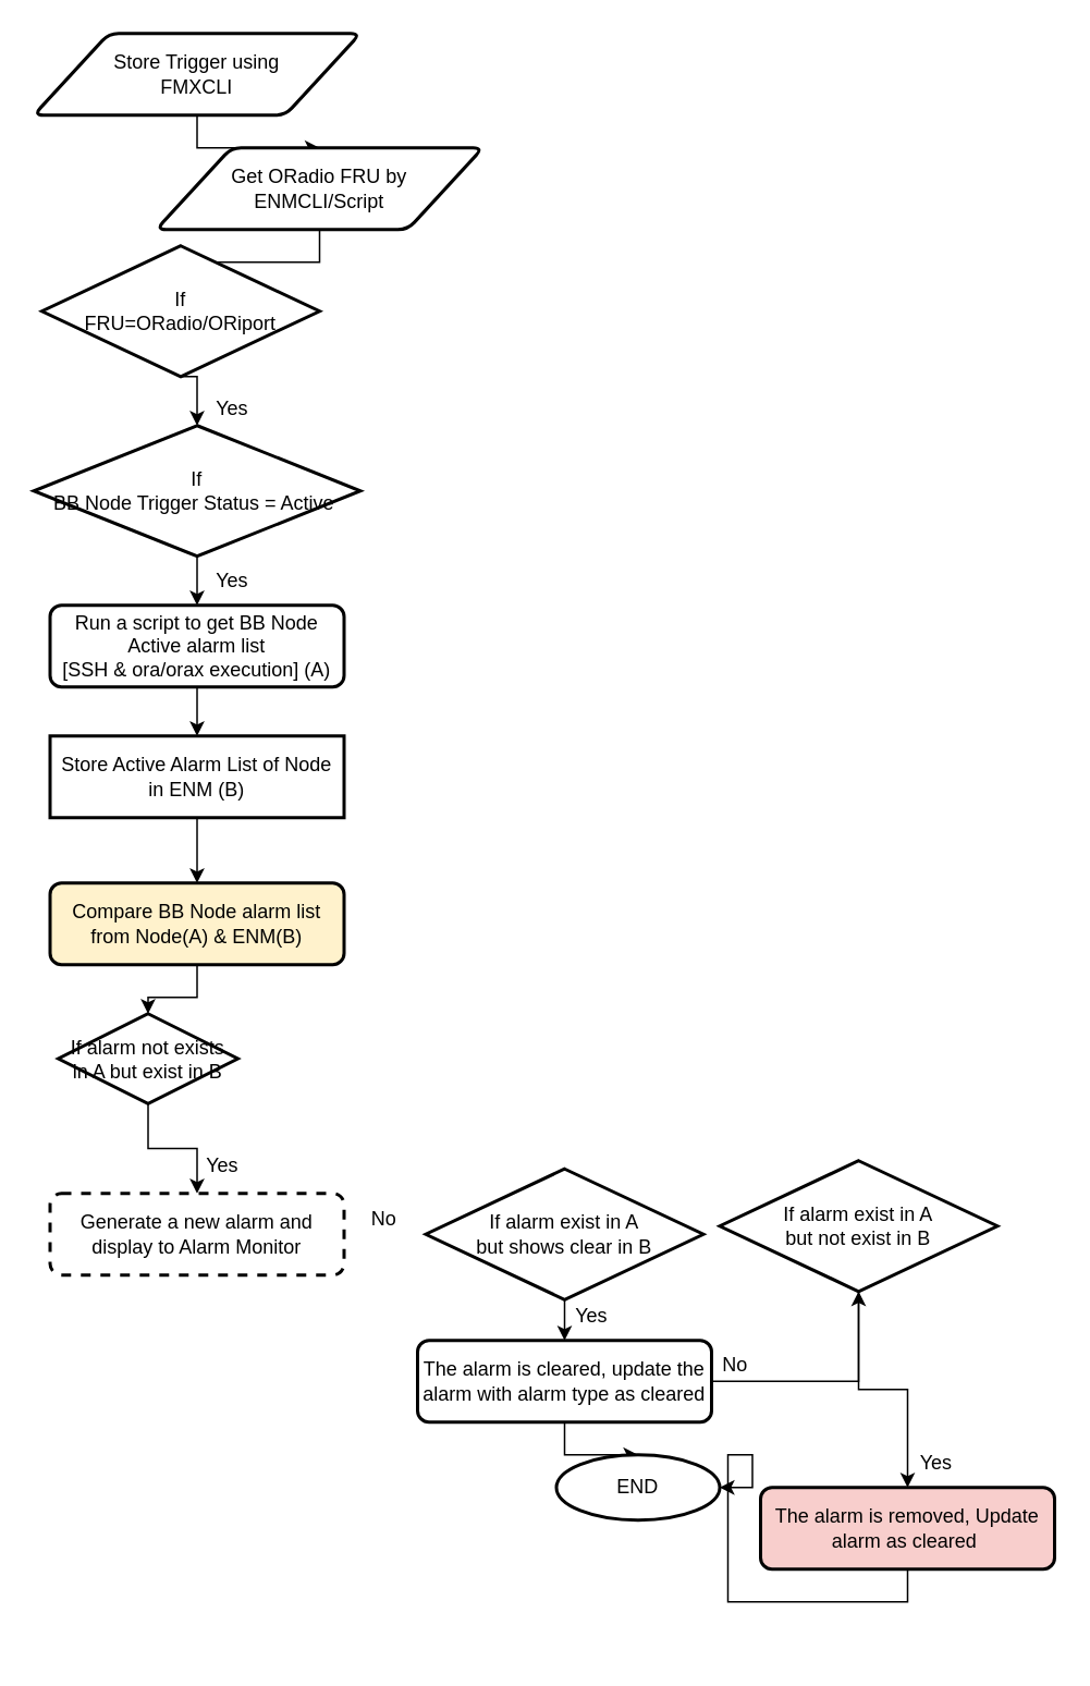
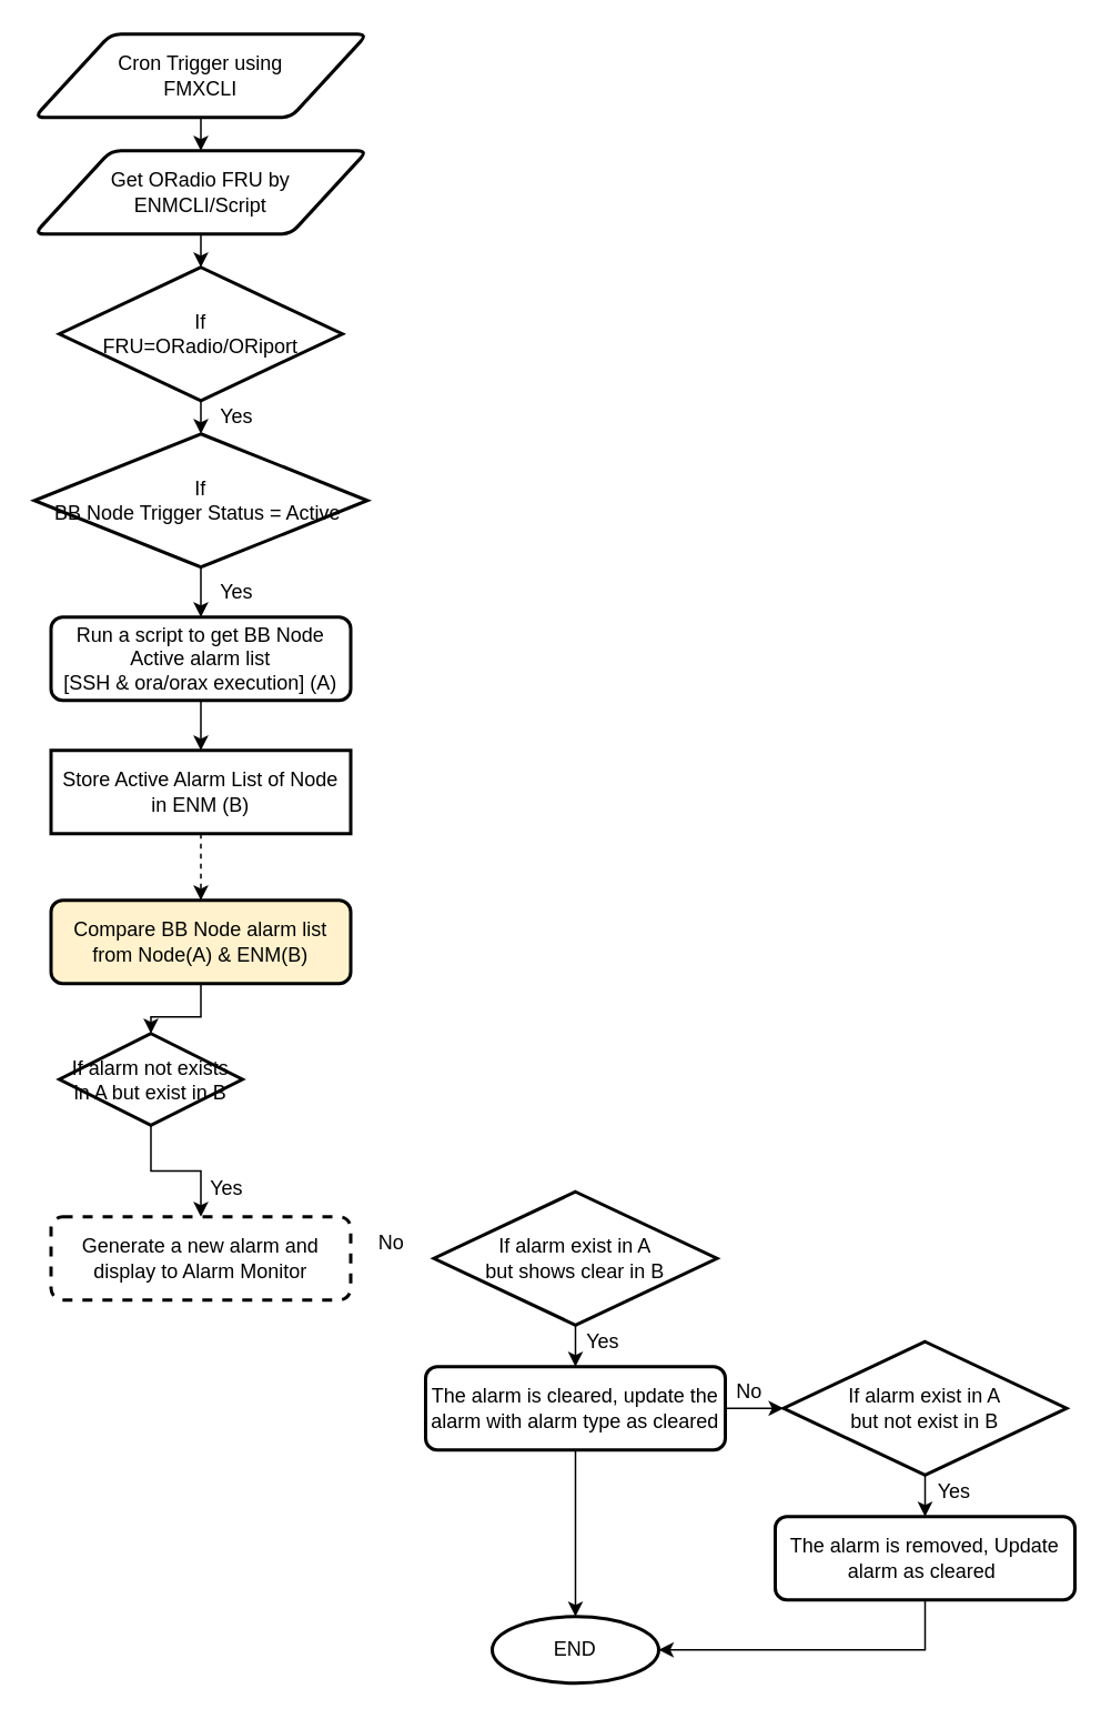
- <mxCell id="3" value="Store Trigger using &lt;br&gt;FMXCLI" style="shape=parallelogram;html=1;strokeWidth=2;perimeter=parallelogramPerimeter;whiteSpace=wrap;rounded=1;arcSize=12;size=0.23;" parent="1" vertex="1"><mxGeometry x="20" y="20" width="200" height="50" as="geometry" /></mxCell>
+ <mxCell id="3" value="Cron Trigger using &lt;br&gt;FMXCLI" style="shape=parallelogram;html=1;strokeWidth=2;perimeter=parallelogramPerimeter;whiteSpace=wrap;rounded=1;arcSize=12;size=0.23;" parent="1" vertex="1"><mxGeometry x="20" y="20" width="200" height="50" as="geometry" /></mxCell>
- <mxCell id="5" value="Get ORadio FRU by &lt;br&gt;ENMCLI/Script" style="shape=parallelogram;html=1;strokeWidth=2;perimeter=parallelogramPerimeter;whiteSpace=wrap;rounded=1;arcSize=12;size=0.23;" parent="1" vertex="1"><mxGeometry x="95" y="90" width="200" height="50" as="geometry" /></mxCell>
+ <mxCell id="5" value="Get ORadio FRU by &lt;br&gt;ENMCLI/Script" style="shape=parallelogram;html=1;strokeWidth=2;perimeter=parallelogramPerimeter;whiteSpace=wrap;rounded=1;arcSize=12;size=0.23;" parent="1" vertex="1"><mxGeometry x="20" y="90" width="200" height="50" as="geometry" /></mxCell>
- <mxCell id="7" value="If &lt;br&gt;FRU=ORadio/ORiport" style="strokeWidth=2;html=1;shape=mxgraph.flowchart.decision;whiteSpace=wrap;" parent="1" vertex="1"><mxGeometry x="25" y="150" width="170" height="80" as="geometry" /></mxCell>
+ <mxCell id="7" value="If &lt;br&gt;FRU=ORadio/ORiport" style="strokeWidth=2;html=1;shape=mxgraph.flowchart.decision;whiteSpace=wrap;" parent="1" vertex="1"><mxGeometry x="35" y="160" width="170" height="80" as="geometry" /></mxCell>
- <mxCell id="12" value="" style="edgeStyle=orthogonalEdgeStyle;rounded=0;orthogonalLoop=1;jettySize=auto;html=1;fontFamily=Helvetica;" parent="1" source="13" target="15" edge="1"><mxGeometry relative="1" as="geometry" /></mxCell>
+ <mxCell id="12" value="" style="edgeStyle=orthogonalEdgeStyle;rounded=0;orthogonalLoop=1;jettySize=auto;html=1;fontFamily=Helvetica;dashed=1;" parent="1" source="13" target="15" edge="1"><mxGeometry relative="1" as="geometry" /></mxCell>
- <mxCell id="23" value="If alarm exist in A &lt;br&gt;but not exist in B" style="strokeWidth=2;html=1;shape=mxgraph.flowchart.decision;whiteSpace=wrap;" parent="1" vertex="1"><mxGeometry x="440" y="710" width="170" height="80" as="geometry" /></mxCell>
+ <mxCell id="23" value="If alarm exist in A &lt;br&gt;but not exist in B" style="strokeWidth=2;html=1;shape=mxgraph.flowchart.decision;whiteSpace=wrap;" parent="1" vertex="1"><mxGeometry x="470" y="805" width="170" height="80" as="geometry" /></mxCell>
- <mxCell id="26" value="END" style="strokeWidth=2;html=1;shape=mxgraph.flowchart.start_1;whiteSpace=wrap;" parent="1" vertex="1"><mxGeometry x="340" y="890" width="100" height="40" as="geometry" /></mxCell>
+ <mxCell id="26" value="END" style="strokeWidth=2;html=1;shape=mxgraph.flowchart.start_1;whiteSpace=wrap;" parent="1" vertex="1"><mxGeometry x="295" y="970" width="100" height="40" as="geometry" /></mxCell>
- <mxCell id="25" value="The alarm is removed, Update alarm as cleared&amp;nbsp;" style="rounded=1;whiteSpace=wrap;html=1;absoluteArcSize=1;arcSize=14;strokeWidth=2;fillColor=#f8cecc;" parent="1" vertex="1"><mxGeometry x="465" y="910" width="180" height="50" as="geometry" /></mxCell>
+ <mxCell id="25" value="The alarm is removed, Update alarm as cleared&amp;nbsp;" style="rounded=1;whiteSpace=wrap;html=1;absoluteArcSize=1;arcSize=14;strokeWidth=2;" parent="1" vertex="1"><mxGeometry x="465" y="910" width="180" height="50" as="geometry" /></mxCell>
